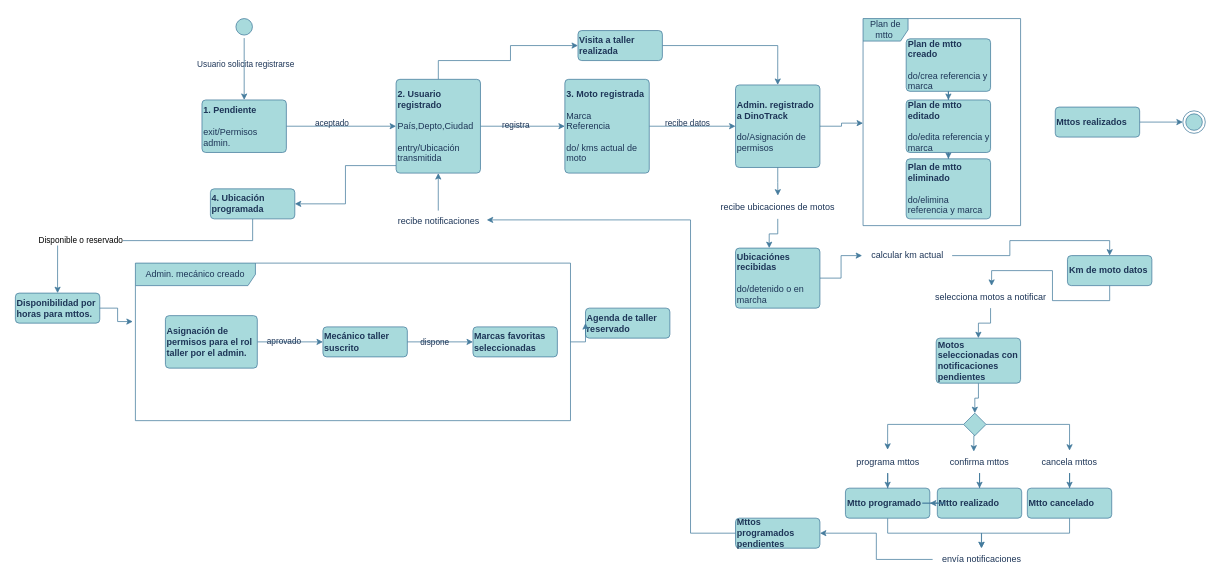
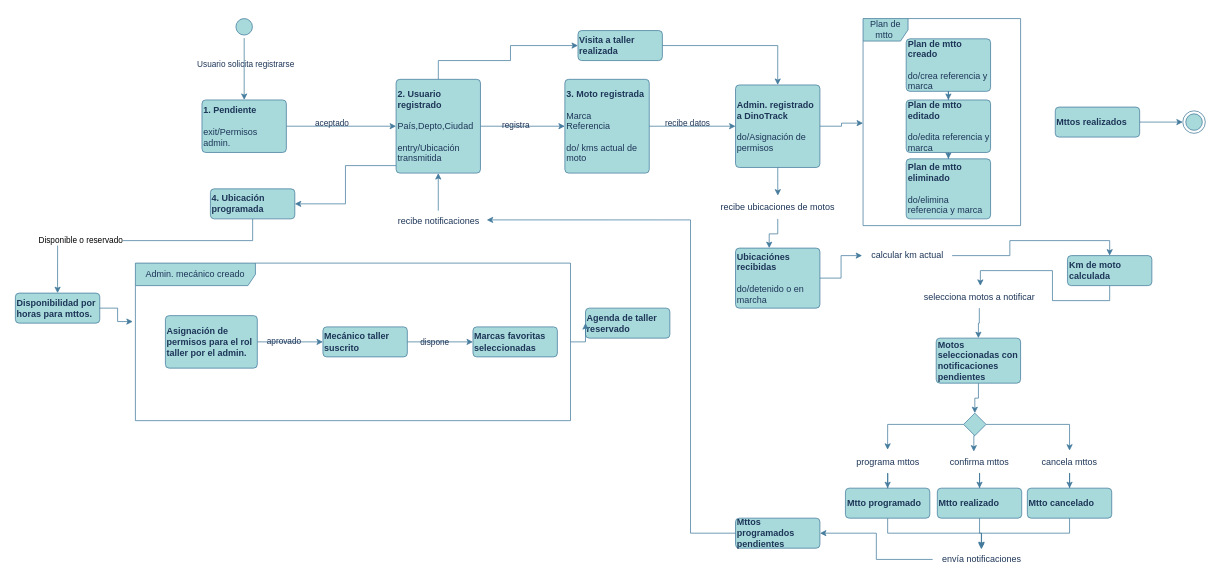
- <mxCell id="42" value="&lt;b&gt;Km de moto datos&lt;br&gt;&lt;/b&gt;" style="html=1;align=left;verticalAlign=middle;rounded=1;absoluteArcSize=1;arcSize=10;dashed=0;whiteSpace=wrap;labelBackgroundColor=none;fillColor=#A8DADC;strokeColor=#457B9D;fontColor=#1D3557;" parent="1" vertex="1"><mxGeometry x="1422.5" y="340" width="112.5" height="40" as="geometry" /></mxCell>
+ <mxCell id="42" value="&lt;b&gt;Km de moto calculada&lt;br&gt;&lt;/b&gt;" style="html=1;align=left;verticalAlign=middle;rounded=1;absoluteArcSize=1;arcSize=10;dashed=0;whiteSpace=wrap;labelBackgroundColor=none;fillColor=#A8DADC;strokeColor=#457B9D;fontColor=#1D3557;" parent="1" vertex="1"><mxGeometry x="1422.5" y="340" width="112.5" height="40" as="geometry" /></mxCell>
- <mxCell id="49" value="selecciona motos a notificar" style="text;html=1;align=center;verticalAlign=middle;resizable=0;points=[];autosize=1;strokeColor=none;fillColor=none;labelBackgroundColor=none;fontColor=#1D3557;" parent="1" vertex="1"><mxGeometry x="1235" y="380" width="170" height="30" as="geometry" /></mxCell>
+ <mxCell id="49" value="selecciona motos a notificar" style="text;html=1;align=center;verticalAlign=middle;resizable=0;points=[];autosize=1;strokeColor=none;fillColor=none;labelBackgroundColor=none;fontColor=#1D3557;" parent="1" vertex="1"><mxGeometry x="1220" y="380" width="170" height="30" as="geometry" /></mxCell>
- <mxCell id="75" style="edgeStyle=orthogonalEdgeStyle;rounded=0;orthogonalLoop=1;jettySize=auto;html=1;labelBackgroundColor=none;strokeColor=#457B9D;fontColor=default;" parent="1" source="28" target="20" edge="1"><mxGeometry relative="1" as="geometry" /></mxCell>
+ <mxCell id="75" style="edgeStyle=orthogonalEdgeStyle;rounded=0;orthogonalLoop=1;jettySize=auto;html=1;entryX=0.5;entryY=0.053;entryDx=0;entryDy=0;entryPerimeter=0;labelBackgroundColor=none;strokeColor=#457B9D;fontColor=default;" parent="1" source="28" target="52" edge="1"><mxGeometry relative="1" as="geometry" /></mxCell>
